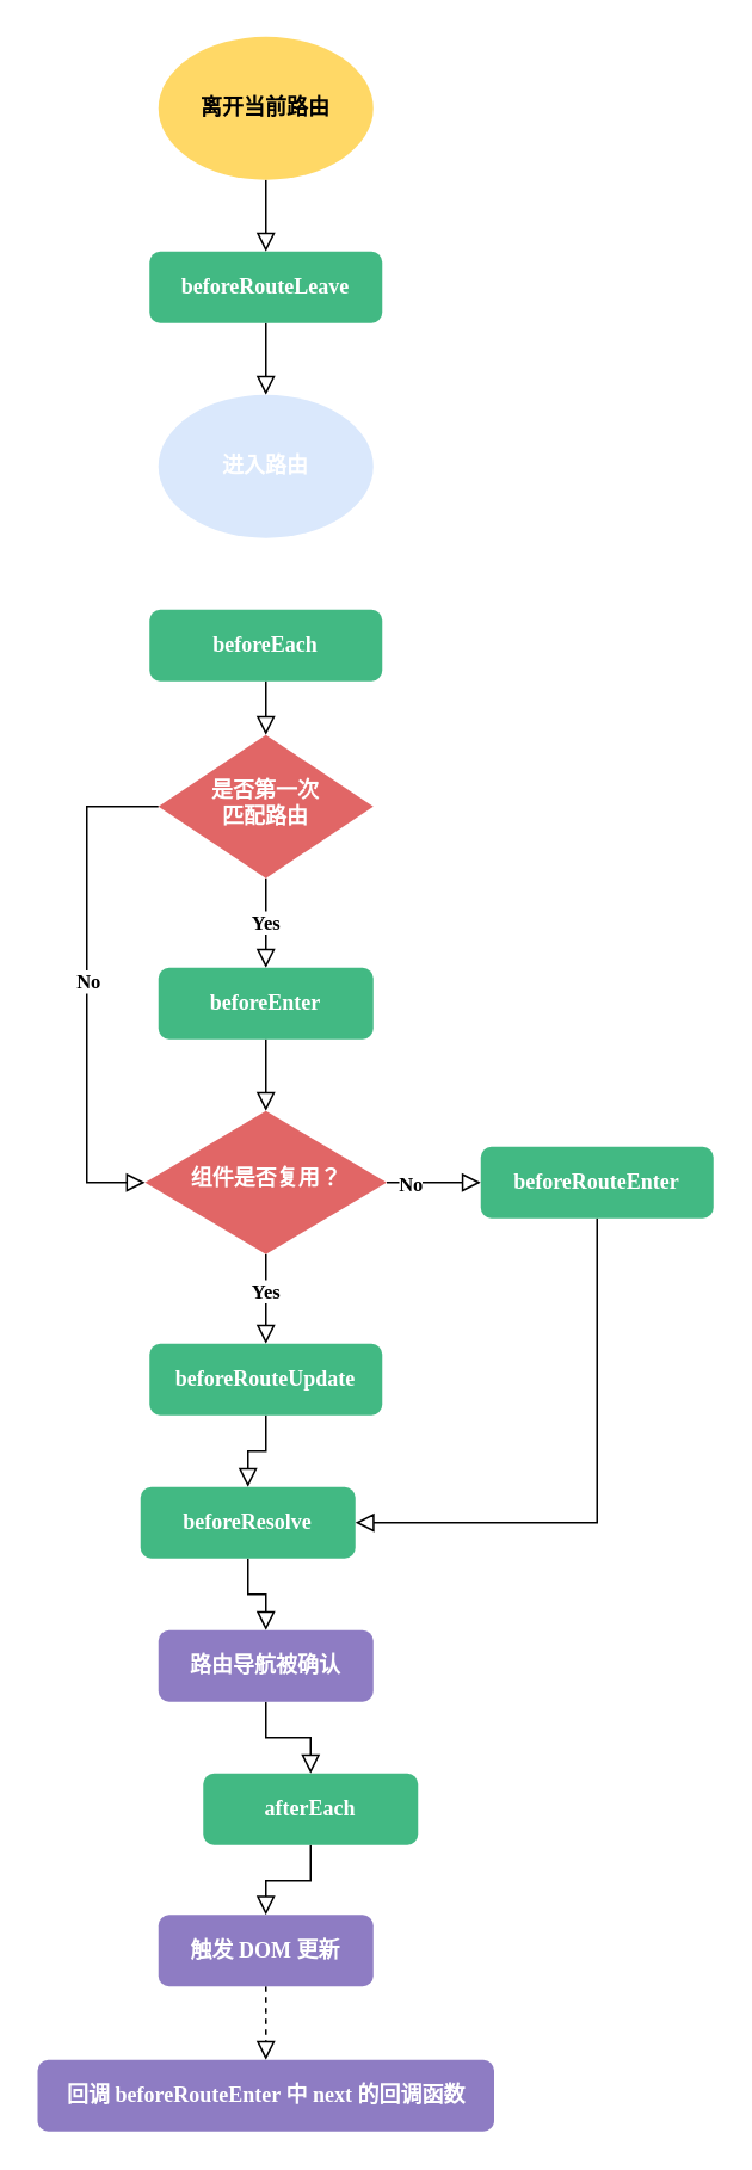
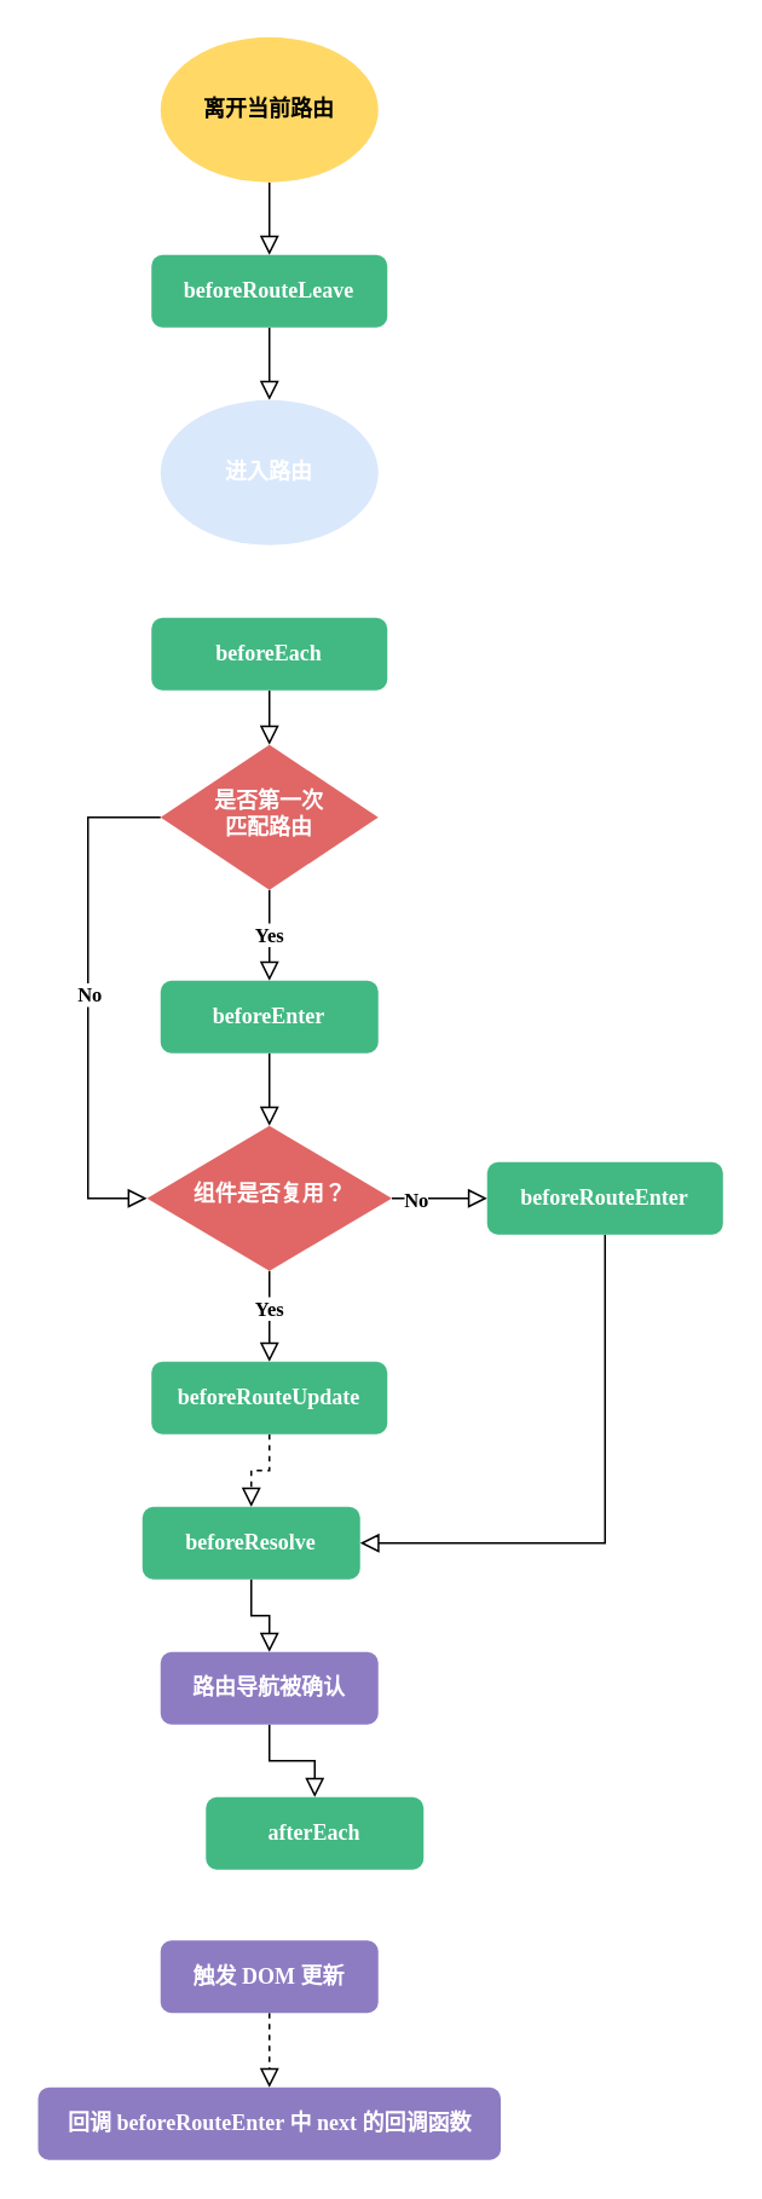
- <mxCell id="22" style="edgeStyle=orthogonalEdgeStyle;rounded=0;jumpSize=4;orthogonalLoop=1;jettySize=auto;html=1;entryX=0.5;entryY=0;entryDx=0;entryDy=0;sourcePerimeterSpacing=0;endArrow=block;endFill=0;endSize=8;targetPerimeterSpacing=0;strokeWidth=1;fontFamily=JetBrains Mono;" edge="1" parent="1" source="23" target="25"><mxGeometry relative="1" as="geometry" /></mxCell>
+ <mxCell id="22" style="edgeStyle=orthogonalEdgeStyle;rounded=0;jumpSize=4;orthogonalLoop=1;jettySize=auto;html=1;entryX=0.5;entryY=0;entryDx=0;entryDy=0;sourcePerimeterSpacing=0;endArrow=block;endFill=0;endSize=8;targetPerimeterSpacing=0;strokeWidth=1;fontFamily=JetBrains Mono;dashed=1;" edge="1" parent="1" source="23" target="25"><mxGeometry relative="1" as="geometry" /></mxCell>
- <mxCell id="28" style="edgeStyle=orthogonalEdgeStyle;rounded=0;jumpSize=4;orthogonalLoop=1;jettySize=auto;html=1;entryX=0.5;entryY=0;entryDx=0;entryDy=0;sourcePerimeterSpacing=0;endArrow=block;endFill=0;endSize=8;targetPerimeterSpacing=0;strokeWidth=1;fontFamily=JetBrains Mono;" edge="1" parent="1" source="29" target="31"><mxGeometry relative="1" as="geometry" /></mxCell>
